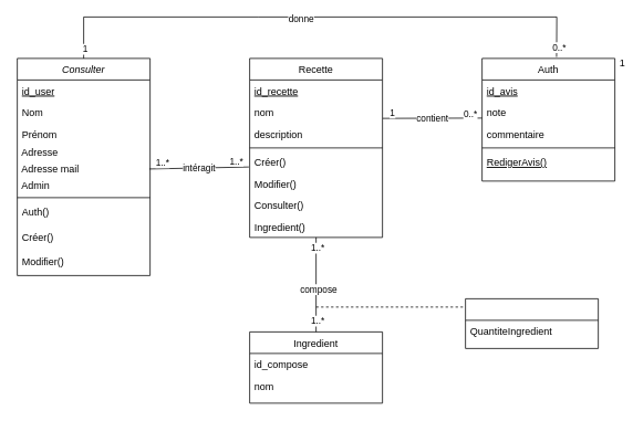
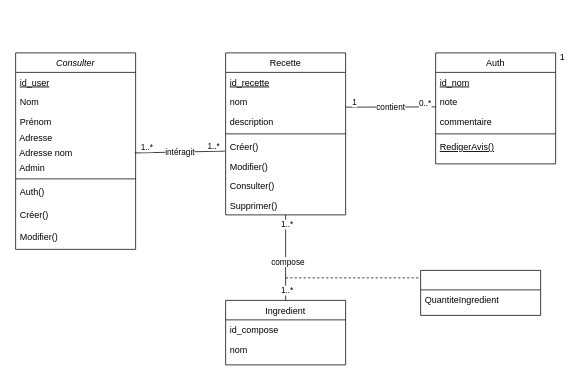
- <mxCell id="31" value="" style="endArrow=none;html=1;rounded=0;exitX=0.5;exitY=0;exitDx=0;exitDy=0;entryX=0.561;entryY=-0.012;entryDx=0;entryDy=0;entryPerimeter=0;" edge="1" parent="1" source="2" target="13"><mxGeometry width="50" height="50" relative="1" as="geometry"><mxPoint x="220" y="320" as="sourcePoint" /><mxPoint x="570" y="0" as="targetPoint" /><Array as="points"><mxPoint x="100" y="20" /><mxPoint x="310" y="20" /><mxPoint x="670" y="20" /></Array></mxGeometry></mxCell>
- <mxCell id="32" value="donne" style="edgeLabel;html=1;align=center;verticalAlign=middle;resizable=0;points=[];" vertex="1" connectable="0" parent="31"><mxGeometry x="-0.069" y="-2" relative="1" as="geometry"><mxPoint as="offset" /></mxGeometry></mxCell>
- <mxCell id="33" value="1" style="edgeLabel;html=1;align=center;verticalAlign=middle;resizable=0;points=[];" vertex="1" connectable="0" parent="31"><mxGeometry x="-0.963" y="-1" relative="1" as="geometry"><mxPoint as="offset" /></mxGeometry></mxCell>
- <mxCell id="34" value="0..*" style="edgeLabel;html=1;align=center;verticalAlign=middle;resizable=0;points=[];" vertex="1" connectable="0" parent="31"><mxGeometry x="0.962" y="3" relative="1" as="geometry"><mxPoint as="offset" /></mxGeometry></mxCell>
- <mxCell id="14" value="id_avis" style="text;align=left;verticalAlign=top;spacingLeft=4;spacingRight=4;overflow=hidden;rotatable=0;points=[[0,0.5],[1,0.5]];portConstraint=eastwest;fontStyle=4" parent="13" vertex="1"><mxGeometry y="26" width="160" height="26" as="geometry" /></mxCell>
+ <mxCell id="14" value="id_nom" style="text;align=left;verticalAlign=top;spacingLeft=4;spacingRight=4;overflow=hidden;rotatable=0;points=[[0,0.5],[1,0.5]];portConstraint=eastwest;fontStyle=4" parent="13" vertex="1"><mxGeometry y="26" width="160" height="26" as="geometry" /></mxCell>
- <mxCell id="7" value="&amp;nbsp;Adresse mail" style="text;html=1;align=left;verticalAlign=middle;resizable=0;points=[];autosize=1;strokeColor=none;fillColor=none;" parent="2" vertex="1"><mxGeometry y="124" width="160" height="20" as="geometry" /></mxCell>
+ <mxCell id="7" value="&amp;nbsp;Adresse nom" style="text;html=1;align=left;verticalAlign=middle;resizable=0;points=[];autosize=1;strokeColor=none;fillColor=none;" parent="2" vertex="1"><mxGeometry y="124" width="160" height="20" as="geometry" /></mxCell>
- <mxCell id="30" value="Ingredient()" style="text;align=left;verticalAlign=top;spacingLeft=4;spacingRight=4;overflow=hidden;rotatable=0;points=[[0,0.5],[1,0.5]];portConstraint=eastwest;" vertex="1" parent="22"><mxGeometry y="190" width="160" height="26" as="geometry" /></mxCell>
+ <mxCell id="30" value="Supprimer()" style="text;align=left;verticalAlign=top;spacingLeft=4;spacingRight=4;overflow=hidden;rotatable=0;points=[[0,0.5],[1,0.5]];portConstraint=eastwest;" vertex="1" parent="22"><mxGeometry y="190" width="160" height="26" as="geometry" /></mxCell>
